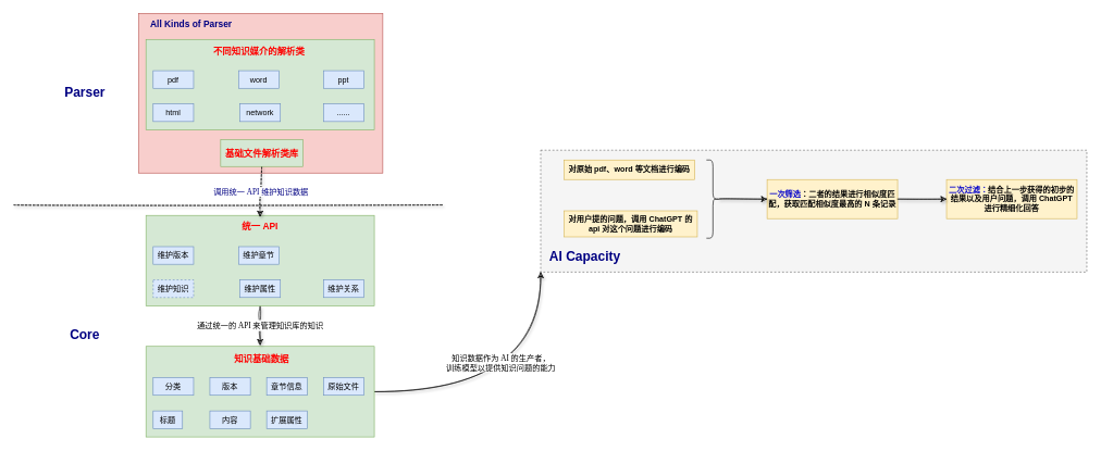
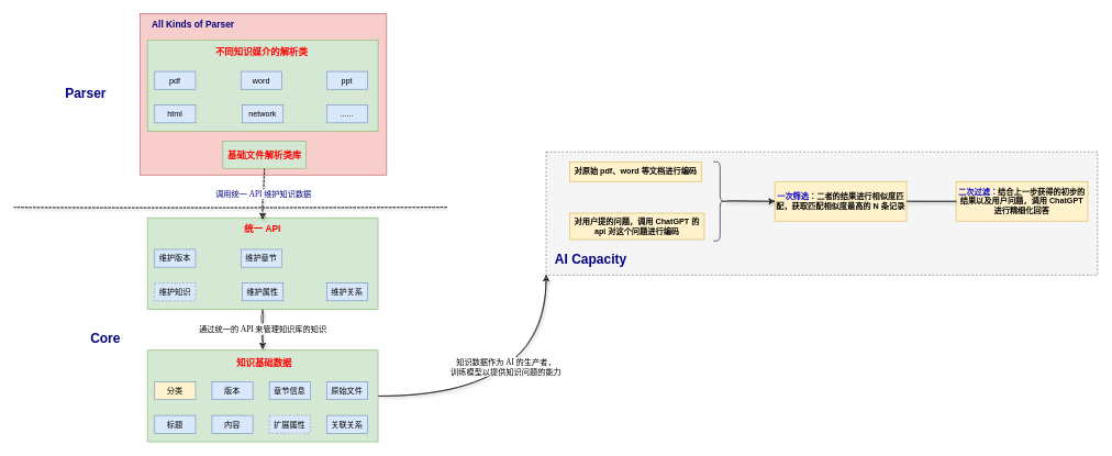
- <mxCell id="46" style="edgeStyle=orthogonalEdgeStyle;curved=1;rounded=0;sketch=1;orthogonalLoop=1;jettySize=auto;html=1;exitX=1;exitY=0.5;exitDx=0;exitDy=0;entryX=0;entryY=0.5;entryDx=0;entryDy=0;shadow=1;fontFamily=Lucida Console;fontSize=12;fontColor=#000000;" parent="37" source="42" target="45" edge="1"><mxGeometry relative="1" as="geometry" /></mxCell>
+ <mxCell id="46" style="edgeStyle=orthogonalEdgeStyle;curved=1;rounded=0;sketch=1;orthogonalLoop=1;jettySize=auto;html=1;exitX=1;exitY=0.5;exitDx=0;exitDy=0;entryX=0;entryY=0.5;entryDx=0;entryDy=0;shadow=1;fontFamily=Lucida Console;fontSize=12;fontColor=#000000;endArrow=none;" parent="37" source="42" target="45" edge="1"><mxGeometry relative="1" as="geometry" /></mxCell>
- <mxCell id="35" value="&lt;b&gt;&lt;font color=&quot;#000082&quot; style=&quot;font-size: 20px;&quot;&gt;Core&lt;/font&gt;&lt;/b&gt;" style="text;html=1;strokeColor=none;fillColor=none;align=center;verticalAlign=middle;whiteSpace=wrap;rounded=0;" parent="1" vertex="1"><mxGeometry x="97" y="497" width="65" height="30" as="geometry" /></mxCell>
+ <mxCell id="35" value="&lt;b&gt;&lt;font color=&quot;#000082&quot; style=&quot;font-size: 20px;&quot;&gt;Core&lt;/font&gt;&lt;/b&gt;" style="text;html=1;strokeColor=none;fillColor=none;align=center;verticalAlign=middle;whiteSpace=wrap;rounded=0;" parent="1" vertex="1"><mxGeometry x="127" y="497" width="65" height="30" as="geometry" /></mxCell>
- <mxCell id="6" value="分类" style="rounded=0;whiteSpace=wrap;html=1;fillColor=#dae8fc;strokeColor=#6c8ebf;" parent="1" vertex="1"><mxGeometry x="234" y="579" width="62" height="27" as="geometry" /></mxCell>
+ <mxCell id="6" value="分类" style="rounded=0;whiteSpace=wrap;html=1;fillColor=#fff2cc;strokeColor=#6c8ebf;" parent="1" vertex="1"><mxGeometry x="234" y="579" width="62" height="27" as="geometry" /></mxCell>
- <mxCell id="10" value="标题" style="rounded=0;whiteSpace=wrap;html=1;fillColor=#dae8fc;strokeColor=#6c8ebf;" parent="1" vertex="1"><mxGeometry x="234" y="630" width="45" height="27" as="geometry" /></mxCell>
+ <mxCell id="10" value="标题" style="rounded=0;whiteSpace=wrap;html=1;fillColor=#dae8fc;strokeColor=#6c8ebf;" parent="1" vertex="1"><mxGeometry x="234" y="630" width="62" height="27" as="geometry" /></mxCell>
- <mxCell id="12" value="扩展属性" style="rounded=0;whiteSpace=wrap;html=1;fillColor=#dae8fc;strokeColor=#6c8ebf;" parent="1" vertex="1"><mxGeometry x="408" y="630" width="62" height="27" as="geometry" /></mxCell>
+ <mxCell id="12" value="扩展属性" style="rounded=0;whiteSpace=wrap;html=1;fillColor=#dae8fc;strokeColor=#6c8ebf;dashed=1;" parent="1" vertex="1"><mxGeometry x="408" y="630" width="62" height="27" as="geometry" /></mxCell>
+ <mxCell id="13" value="关联关系" style="rounded=0;whiteSpace=wrap;html=1;fillColor=#dae8fc;strokeColor=#6c8ebf;" parent="1" vertex="1"><mxGeometry x="495" y="630" width="62" height="27" as="geometry" /></mxCell>
